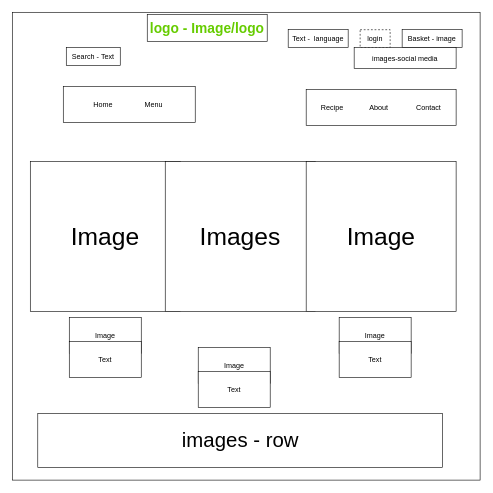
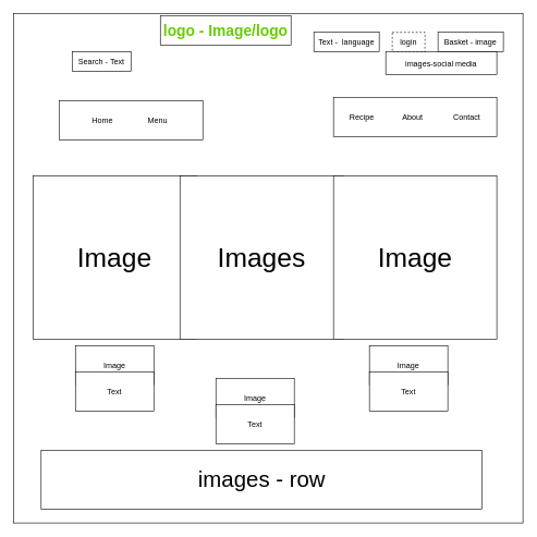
- <mxCell id="11" value="Home&amp;nbsp; &amp;nbsp; &amp;nbsp; &amp;nbsp; &amp;nbsp; &amp;nbsp; &amp;nbsp; &amp;nbsp; Menu&amp;nbsp;" style="rounded=0;whiteSpace=wrap;html=1;shadow=0;strokeColor=#000000;fillColor=#FFFFFF;" parent="1" vertex="1"><mxGeometry x="105" y="144" width="220" height="60" as="geometry" /></mxCell>
+ <mxCell id="11" value="Home&amp;nbsp; &amp;nbsp; &amp;nbsp; &amp;nbsp; &amp;nbsp; &amp;nbsp; &amp;nbsp; &amp;nbsp; Menu&amp;nbsp;" style="rounded=0;whiteSpace=wrap;html=1;shadow=0;strokeColor=#000000;fillColor=#FFFFFF;" parent="1" vertex="1"><mxGeometry x="90" y="154" width="220" height="60" as="geometry" /></mxCell>
